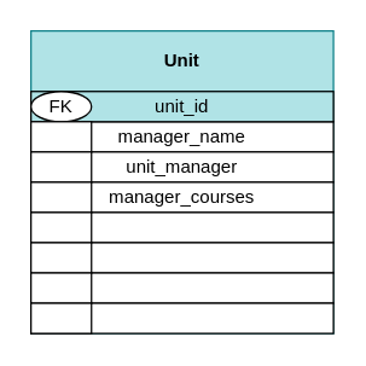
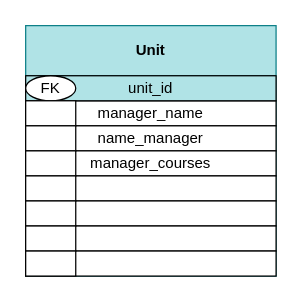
- <mxCell id="6" value="unit_manager" style="whiteSpace=wrap;html=1;" vertex="1" parent="2"><mxGeometry y="80" width="200" height="20" as="geometry" /></mxCell>
+ <mxCell id="6" value="name_manager" style="whiteSpace=wrap;html=1;" vertex="1" parent="2"><mxGeometry y="80" width="200" height="20" as="geometry" /></mxCell>
